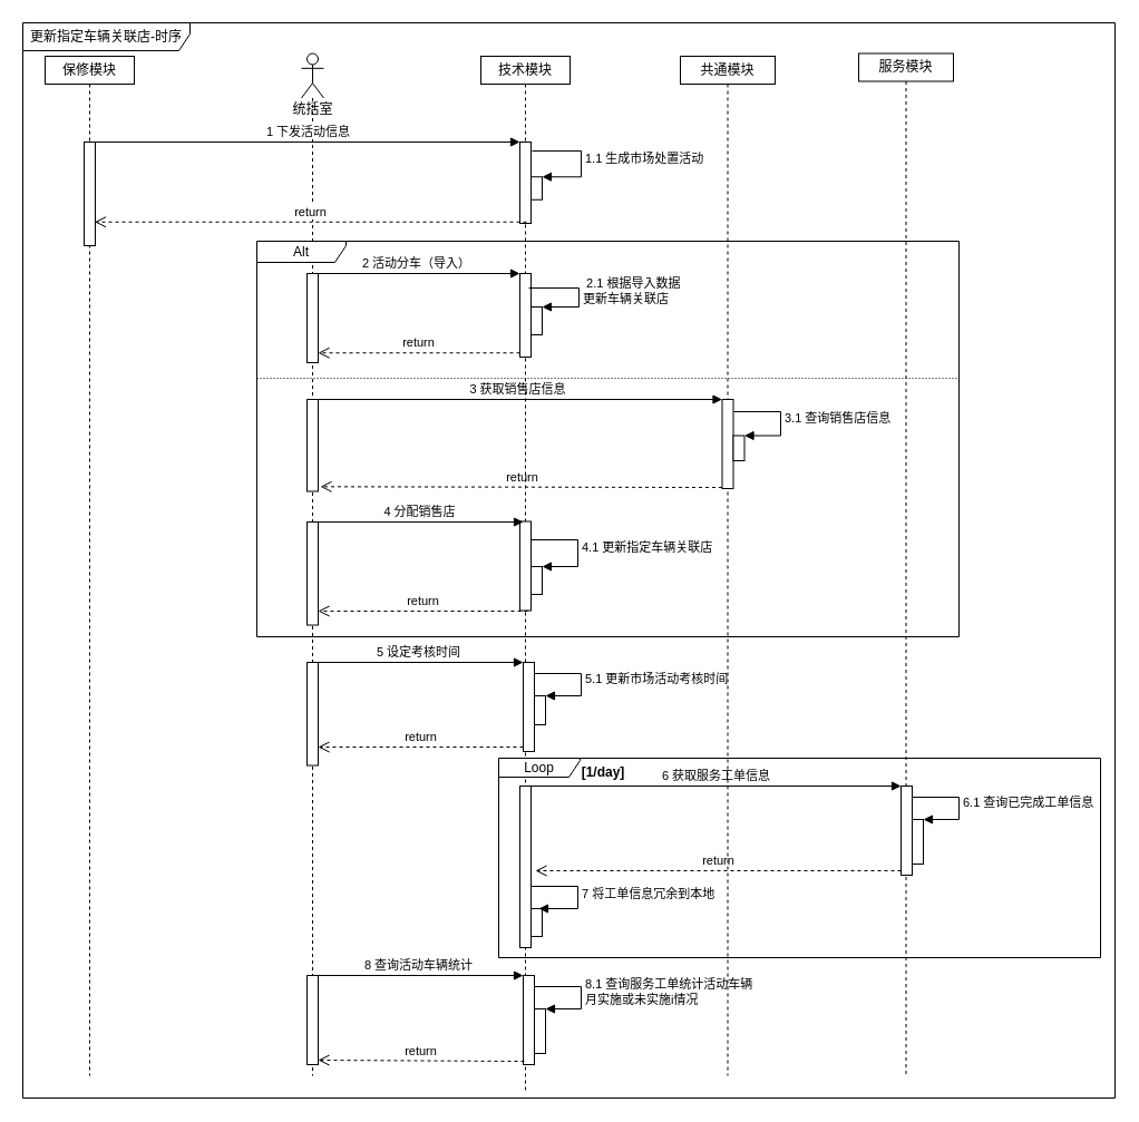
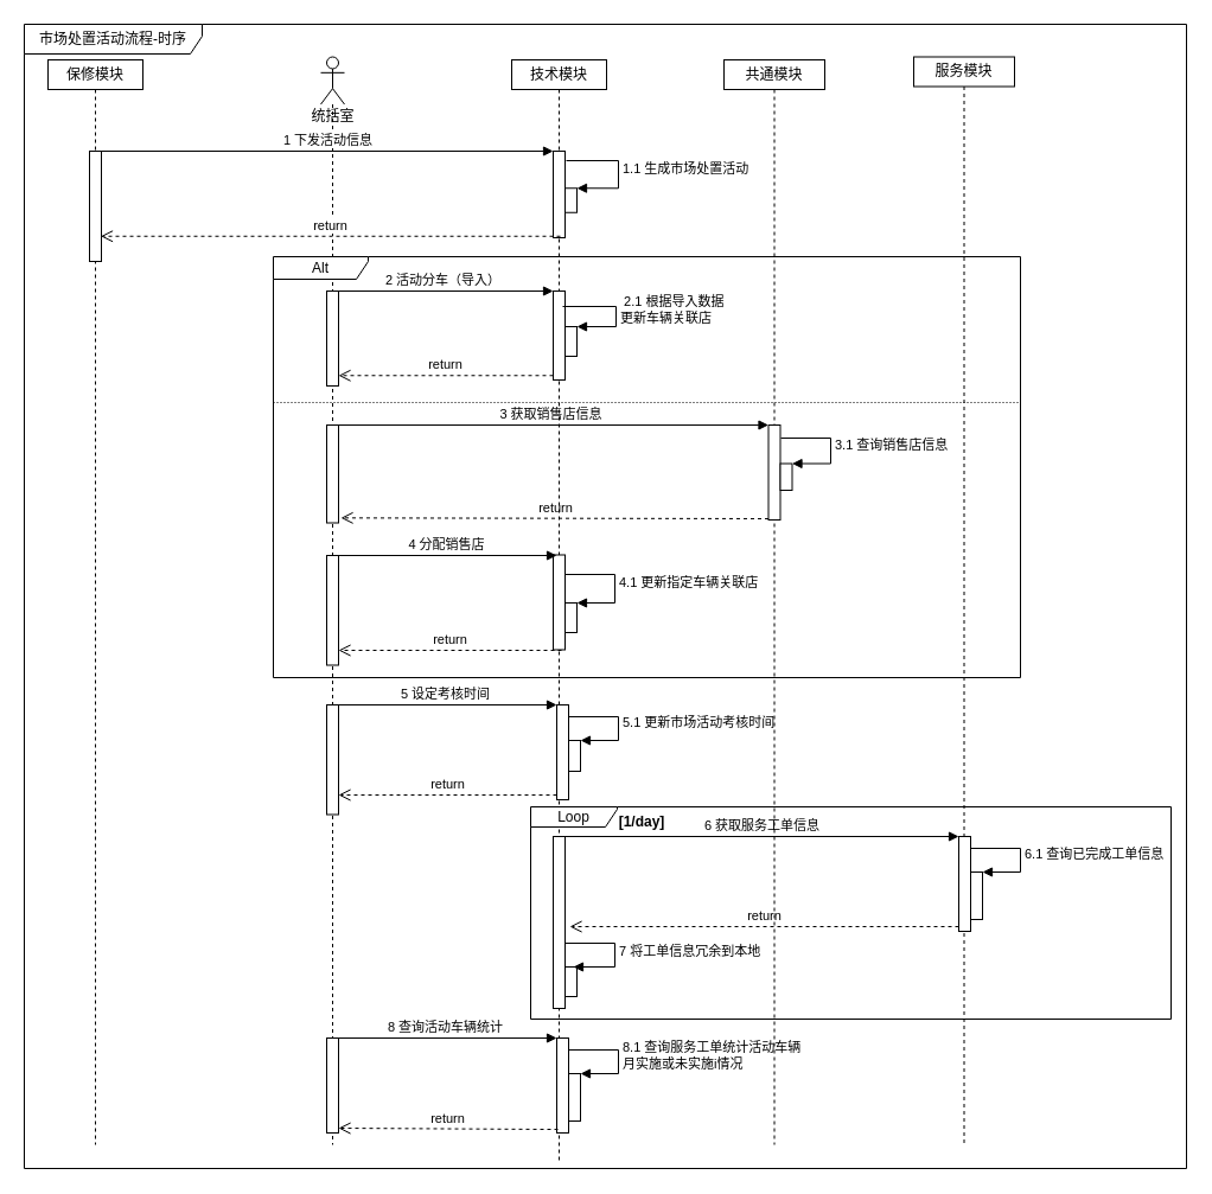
- <mxCell id="55" value="更新指定车辆关联店-时序" style="shape=umlFrame;whiteSpace=wrap;html=1;width=150;height=25;" vertex="1" parent="1"><mxGeometry x="20" y="20" width="980" height="965" as="geometry" /></mxCell>
+ <mxCell id="55" value="市场处置活动流程-时序" style="shape=umlFrame;whiteSpace=wrap;html=1;width=150;height=25;" vertex="1" parent="1"><mxGeometry x="20" y="20" width="980" height="965" as="geometry" /></mxCell>
